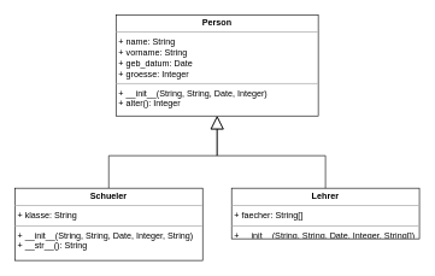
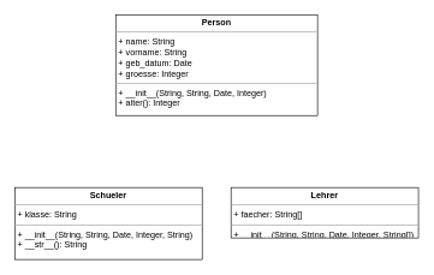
- <mxCell id="2" style="edgeStyle=orthogonalEdgeStyle;rounded=0;orthogonalLoop=1;jettySize=auto;html=1;endArrow=block;endFill=0;strokeColor=#000000;strokeWidth=1;endSize=16;" edge="1" parent="1" source="3" target="4"><mxGeometry relative="1" as="geometry" /></mxCell>
- <mxCell id="6" style="edgeStyle=orthogonalEdgeStyle;rounded=0;orthogonalLoop=1;jettySize=auto;html=1;exitX=0.5;exitY=0;exitDx=0;exitDy=0;endArrow=block;endFill=0;strokeColor=#000000;strokeWidth=1;endSize=16;entryX=0.5;entryY=1;entryDx=0;entryDy=0;" edge="1" parent="1" source="5" target="4"><mxGeometry relative="1" as="geometry"><mxPoint x="235" y="270" as="sourcePoint" /><mxPoint x="310" y="170" as="targetPoint" /></mxGeometry></mxCell>
